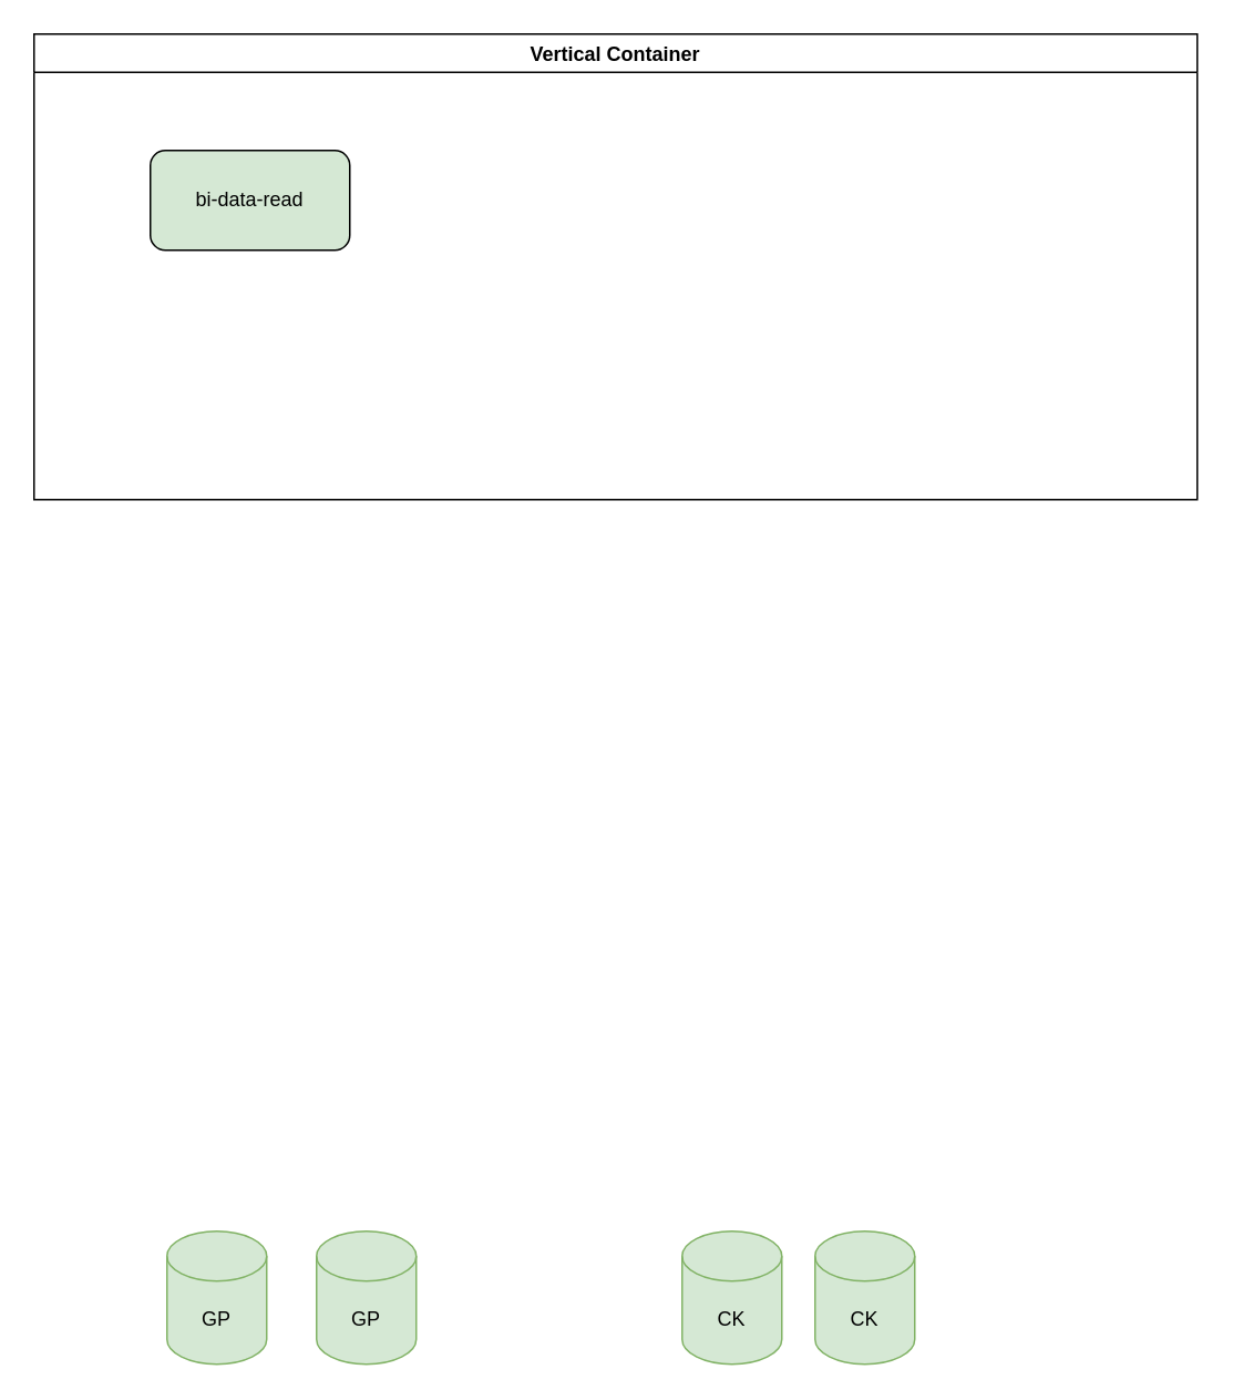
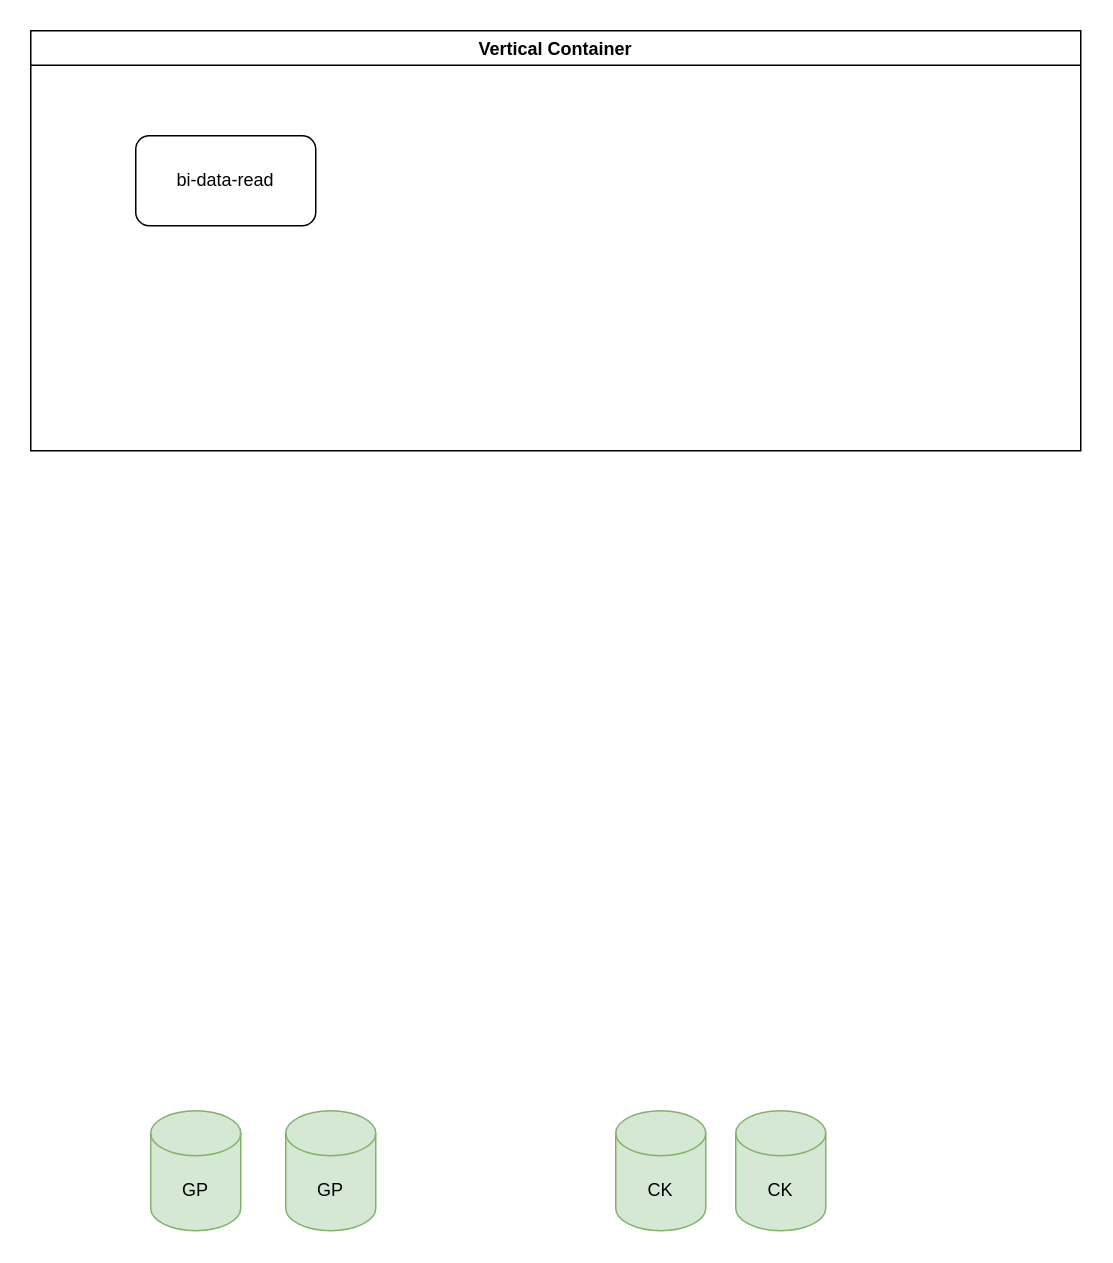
- <mxCell id="7" value="bi-data-read" style="rounded=1;whiteSpace=wrap;html=1;fillColor=#d5e8d4;" vertex="1" parent="6"><mxGeometry x="70" y="70" width="120" height="60" as="geometry" /></mxCell>
+ <mxCell id="7" value="bi-data-read" style="rounded=1;whiteSpace=wrap;html=1;" vertex="1" parent="6"><mxGeometry x="70" y="70" width="120" height="60" as="geometry" /></mxCell>
